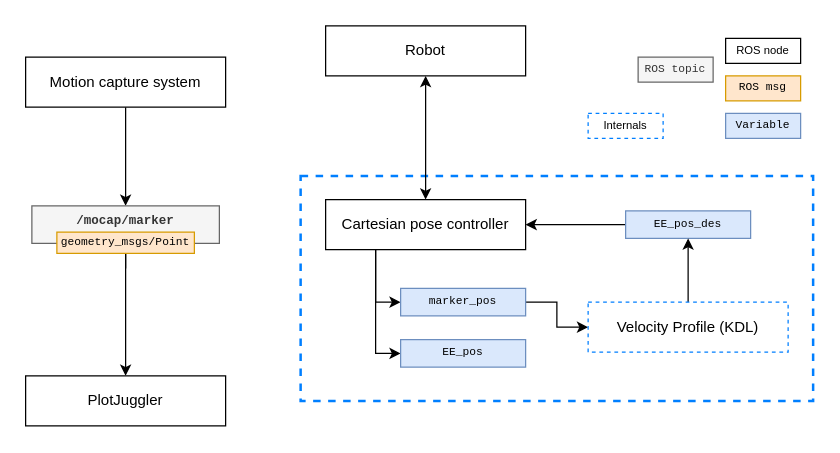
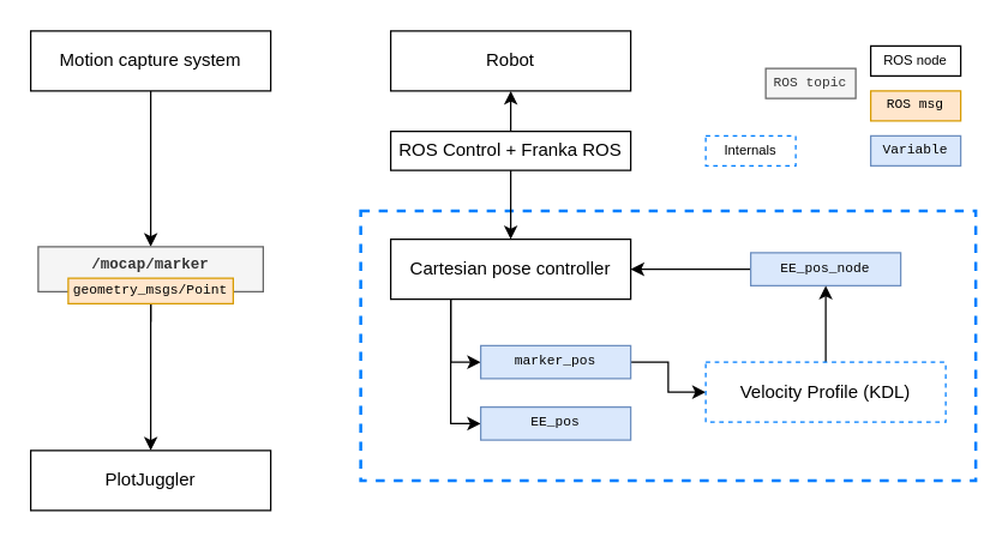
- <mxCell id="4" value="Motion capture system" style="rounded=0;whiteSpace=wrap;html=1;" parent="1" vertex="1"><mxGeometry x="20" y="45" width="160" height="40" as="geometry" /></mxCell>
+ <mxCell id="4" value="Motion capture system" style="rounded=0;whiteSpace=wrap;html=1;" parent="1" vertex="1"><mxGeometry x="20" y="20" width="160" height="40" as="geometry" /></mxCell>
+ <mxCell id="24" value="ROS Control + Franka ROS" style="rounded=0;whiteSpace=wrap;html=1;" vertex="1" parent="1"><mxGeometry x="260" y="87" width="160" height="26" as="geometry" /></mxCell>
- <mxCell id="19" value="EE_pos_des" style="rounded=0;whiteSpace=wrap;html=1;fontFamily=Courier New;fontSize=9;fillColor=#dae8fc;strokeColor=#6c8ebf;" parent="1" vertex="1"><mxGeometry x="500" y="168" width="100" height="22" as="geometry" /></mxCell>
+ <mxCell id="19" value="EE_pos_node" style="rounded=0;whiteSpace=wrap;html=1;fontFamily=Courier New;fontSize=9;fillColor=#dae8fc;strokeColor=#6c8ebf;" parent="1" vertex="1"><mxGeometry x="500" y="168" width="100" height="22" as="geometry" /></mxCell>
